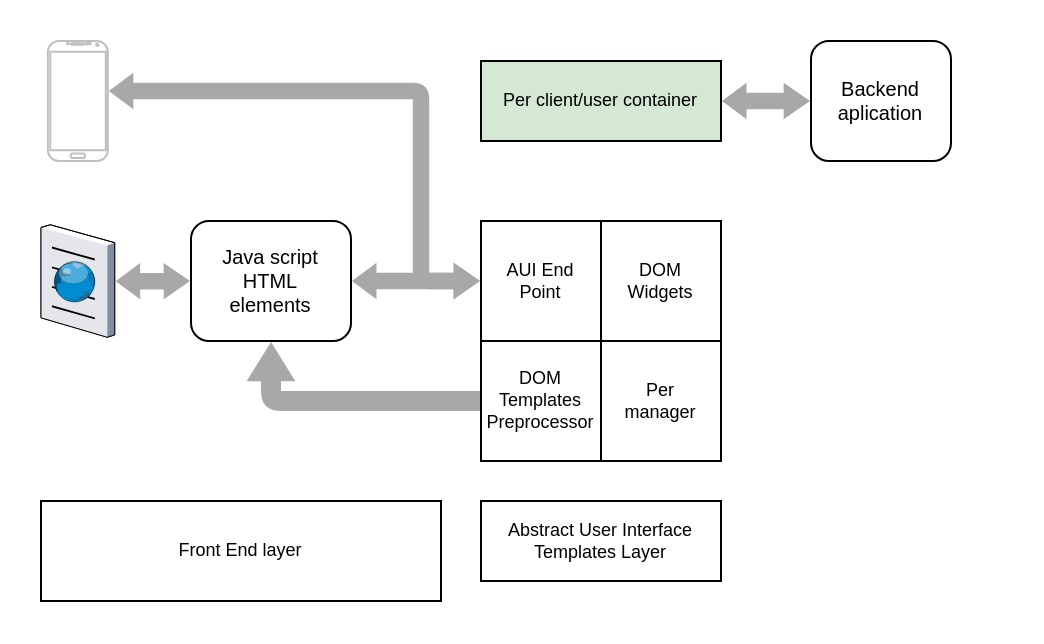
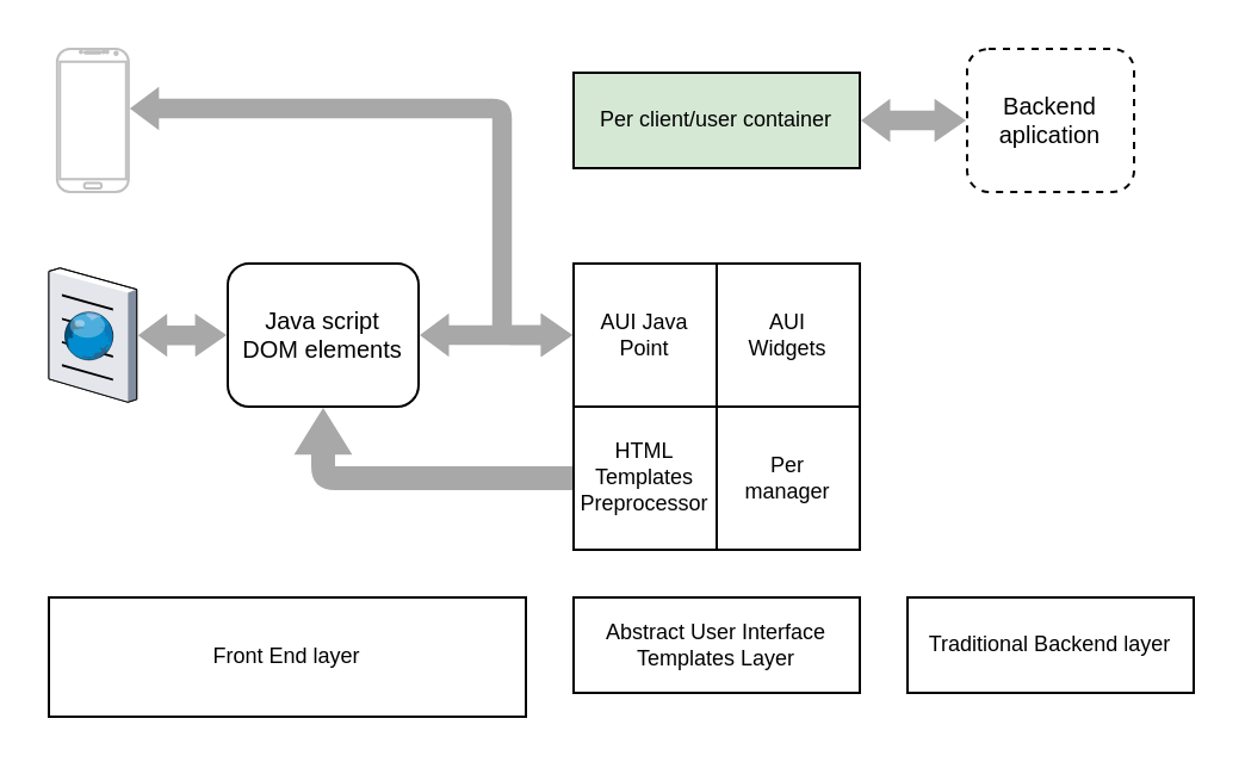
- <mxCell id="3" value="Backend aplication" style="rounded=1;whiteSpace=wrap;html=1;fontSize=10;spacingLeft=5;spacingRight=5;" parent="1" vertex="1"><mxGeometry x="405" y="20" width="70" height="60" as="geometry" /></mxCell>
+ <mxCell id="3" value="Backend aplication" style="rounded=1;whiteSpace=wrap;html=1;fontSize=10;spacingLeft=5;spacingRight=5;dashed=1;" parent="1" vertex="1"><mxGeometry x="405" y="20" width="70" height="60" as="geometry" /></mxCell>
- <mxCell id="4" value="Java script HTML elements" style="rounded=1;whiteSpace=wrap;html=1;fontSize=10;spacingLeft=5;spacingRight=5;" parent="1" vertex="1"><mxGeometry x="95" y="110" width="80" height="60" as="geometry" /></mxCell>
+ <mxCell id="4" value="Java script DOM elements" style="rounded=1;whiteSpace=wrap;html=1;fontSize=10;spacingLeft=5;spacingRight=5;" parent="1" vertex="1"><mxGeometry x="95" y="110" width="80" height="60" as="geometry" /></mxCell>
- <mxCell id="15" value="AUI End Point" style="rounded=1;whiteSpace=wrap;html=1;fontSize=9;spacingLeft=5;spacingRight=5;arcSize=0;" parent="1" vertex="1"><mxGeometry x="240" y="110" width="60" height="60" as="geometry" /></mxCell>
+ <mxCell id="15" value="AUI Java Point" style="rounded=1;whiteSpace=wrap;html=1;fontSize=9;spacingLeft=5;spacingRight=5;arcSize=0;" parent="1" vertex="1"><mxGeometry x="240" y="110" width="60" height="60" as="geometry" /></mxCell>
- <mxCell id="13" value="DOM Widgets" style="rounded=1;whiteSpace=wrap;html=1;fontSize=9;spacingLeft=5;spacingRight=5;arcSize=0;" parent="1" vertex="1"><mxGeometry x="300" y="110" width="60" height="60" as="geometry" /></mxCell>
+ <mxCell id="13" value="AUI Widgets" style="rounded=1;whiteSpace=wrap;html=1;fontSize=9;spacingLeft=5;spacingRight=5;arcSize=0;" parent="1" vertex="1"><mxGeometry x="300" y="110" width="60" height="60" as="geometry" /></mxCell>
- <mxCell id="12" value="DOM Templates Preprocessor" style="rounded=1;whiteSpace=wrap;html=1;fontSize=9;spacingLeft=5;spacingRight=5;arcSize=0;" parent="1" vertex="1"><mxGeometry x="240" y="170" width="60" height="60" as="geometry" /></mxCell>
+ <mxCell id="12" value="HTML Templates Preprocessor" style="rounded=1;whiteSpace=wrap;html=1;fontSize=9;spacingLeft=5;spacingRight=5;arcSize=0;" parent="1" vertex="1"><mxGeometry x="240" y="170" width="60" height="60" as="geometry" /></mxCell>
+ <mxCell id="17" value="Traditional Backend layer" style="rounded=1;whiteSpace=wrap;html=1;fontSize=9;spacingLeft=5;spacingRight=5;arcSize=0;" parent="1" vertex="1"><mxGeometry x="380" y="250" width="120" height="40" as="geometry" /></mxCell>
